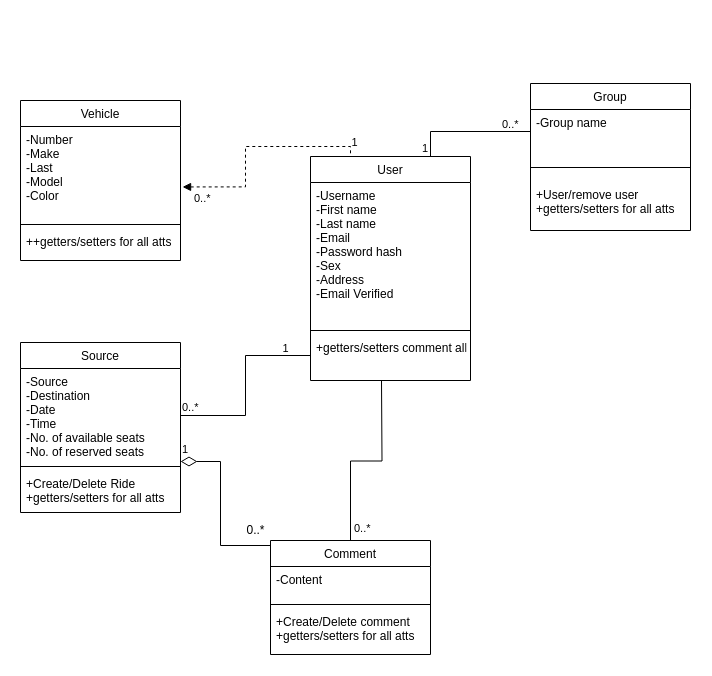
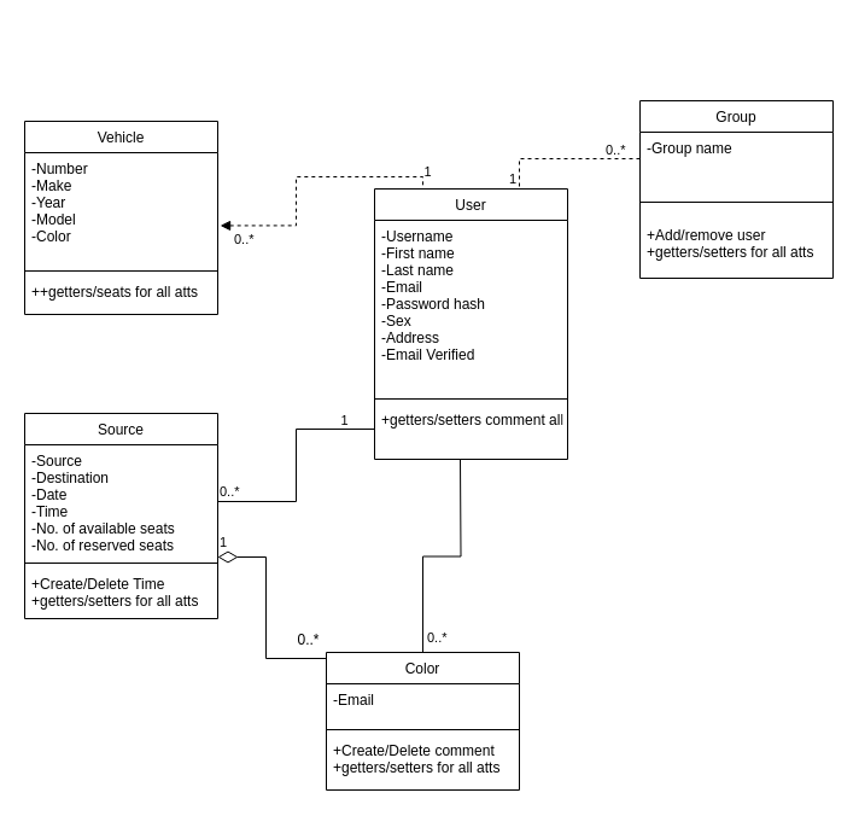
- <mxCell id="25" value="" style="endArrow=none;endFill=0;html=1;edgeStyle=orthogonalEdgeStyle;align=left;verticalAlign=top;rounded=0;entryX=0.75;entryY=0;entryDx=0;entryDy=0;exitX=0;exitY=0.5;exitDx=0;exitDy=0;" parent="1" source="11" target="2" edge="1"><mxGeometry x="-1" relative="1" as="geometry"><mxPoint x="530" y="94" as="sourcePoint" /><mxPoint x="360" y="166" as="targetPoint" /></mxGeometry></mxCell>
+ <mxCell id="25" value="" style="endArrow=none;endFill=0;html=1;edgeStyle=orthogonalEdgeStyle;align=left;verticalAlign=top;rounded=0;entryX=0.75;entryY=0;entryDx=0;entryDy=0;exitX=0;exitY=0.5;exitDx=0;exitDy=0;dashed=1;" parent="1" source="11" target="2" edge="1"><mxGeometry x="-1" relative="1" as="geometry"><mxPoint x="530" y="94" as="sourcePoint" /><mxPoint x="360" y="166" as="targetPoint" /></mxGeometry></mxCell>
- <mxCell id="15" value="-Number&#10;-Make&#10;-Last&#10;-Model&#10;-Color" style="text;align=left;verticalAlign=top;spacingLeft=4;spacingRight=4;overflow=hidden;rotatable=0;points=[[0,0.5],[1,0.5]];portConstraint=eastwest;" parent="14" vertex="1"><mxGeometry y="26" width="160" height="94" as="geometry" /></mxCell>
+ <mxCell id="15" value="-Number&#10;-Make&#10;-Year&#10;-Model&#10;-Color" style="text;align=left;verticalAlign=top;spacingLeft=4;spacingRight=4;overflow=hidden;rotatable=0;points=[[0,0.5],[1,0.5]];portConstraint=eastwest;" parent="14" vertex="1"><mxGeometry y="26" width="160" height="94" as="geometry" /></mxCell>
- <mxCell id="13" value="+User/remove user&#10;+getters/setters for all atts" style="text;align=left;verticalAlign=top;spacingLeft=4;spacingRight=4;overflow=hidden;rotatable=0;points=[[0,0.5],[1,0.5]];portConstraint=eastwest;" parent="10" vertex="1"><mxGeometry y="98" width="160" height="44" as="geometry" /></mxCell>
+ <mxCell id="13" value="+Add/remove user&#10;+getters/setters for all atts" style="text;align=left;verticalAlign=top;spacingLeft=4;spacingRight=4;overflow=hidden;rotatable=0;points=[[0,0.5],[1,0.5]];portConstraint=eastwest;" parent="10" vertex="1"><mxGeometry y="98" width="160" height="44" as="geometry" /></mxCell>
- <mxCell id="17" value="++getters/setters for all atts" style="text;align=left;verticalAlign=top;spacingLeft=4;spacingRight=4;overflow=hidden;rotatable=0;points=[[0,0.5],[1,0.5]];portConstraint=eastwest;" parent="14" vertex="1"><mxGeometry y="128" width="160" height="32" as="geometry" /></mxCell>
+ <mxCell id="17" value="++getters/seats for all atts" style="text;align=left;verticalAlign=top;spacingLeft=4;spacingRight=4;overflow=hidden;rotatable=0;points=[[0,0.5],[1,0.5]];portConstraint=eastwest;" parent="14" vertex="1"><mxGeometry y="128" width="160" height="32" as="geometry" /></mxCell>
- <mxCell id="9" value="+Create/Delete Ride&#10;+getters/setters for all atts&#10;" style="text;align=left;verticalAlign=top;spacingLeft=4;spacingRight=4;overflow=hidden;rotatable=0;points=[[0,0.5],[1,0.5]];portConstraint=eastwest;fontStyle=0" parent="6" vertex="1"><mxGeometry y="128" width="160" height="42" as="geometry" /></mxCell>
+ <mxCell id="9" value="+Create/Delete Time&#10;+getters/setters for all atts&#10;" style="text;align=left;verticalAlign=top;spacingLeft=4;spacingRight=4;overflow=hidden;rotatable=0;points=[[0,0.5],[1,0.5]];portConstraint=eastwest;fontStyle=0" parent="6" vertex="1"><mxGeometry y="128" width="160" height="42" as="geometry" /></mxCell>
- <mxCell id="18" value="Comment" style="swimlane;fontStyle=0;align=center;verticalAlign=top;childLayout=stackLayout;horizontal=1;startSize=26;horizontalStack=0;resizeParent=1;resizeLast=0;collapsible=1;marginBottom=0;rounded=0;shadow=0;strokeWidth=1;" parent="1" vertex="1"><mxGeometry x="270" y="540" width="160" height="114" as="geometry"><mxRectangle x="340" y="380" width="170" height="26" as="alternateBounds" /></mxGeometry></mxCell>
+ <mxCell id="18" value="Color" style="swimlane;fontStyle=0;align=center;verticalAlign=top;childLayout=stackLayout;horizontal=1;startSize=26;horizontalStack=0;resizeParent=1;resizeLast=0;collapsible=1;marginBottom=0;rounded=0;shadow=0;strokeWidth=1;" parent="1" vertex="1"><mxGeometry x="270" y="540" width="160" height="114" as="geometry"><mxRectangle x="340" y="380" width="170" height="26" as="alternateBounds" /></mxGeometry></mxCell>
- <mxCell id="19" value="-Content" style="text;align=left;verticalAlign=top;spacingLeft=4;spacingRight=4;overflow=hidden;rotatable=0;points=[[0,0.5],[1,0.5]];portConstraint=eastwest;" parent="18" vertex="1"><mxGeometry y="26" width="160" height="34" as="geometry" /></mxCell>
+ <mxCell id="19" value="-Email" style="text;align=left;verticalAlign=top;spacingLeft=4;spacingRight=4;overflow=hidden;rotatable=0;points=[[0,0.5],[1,0.5]];portConstraint=eastwest;" parent="18" vertex="1"><mxGeometry y="26" width="160" height="34" as="geometry" /></mxCell>
